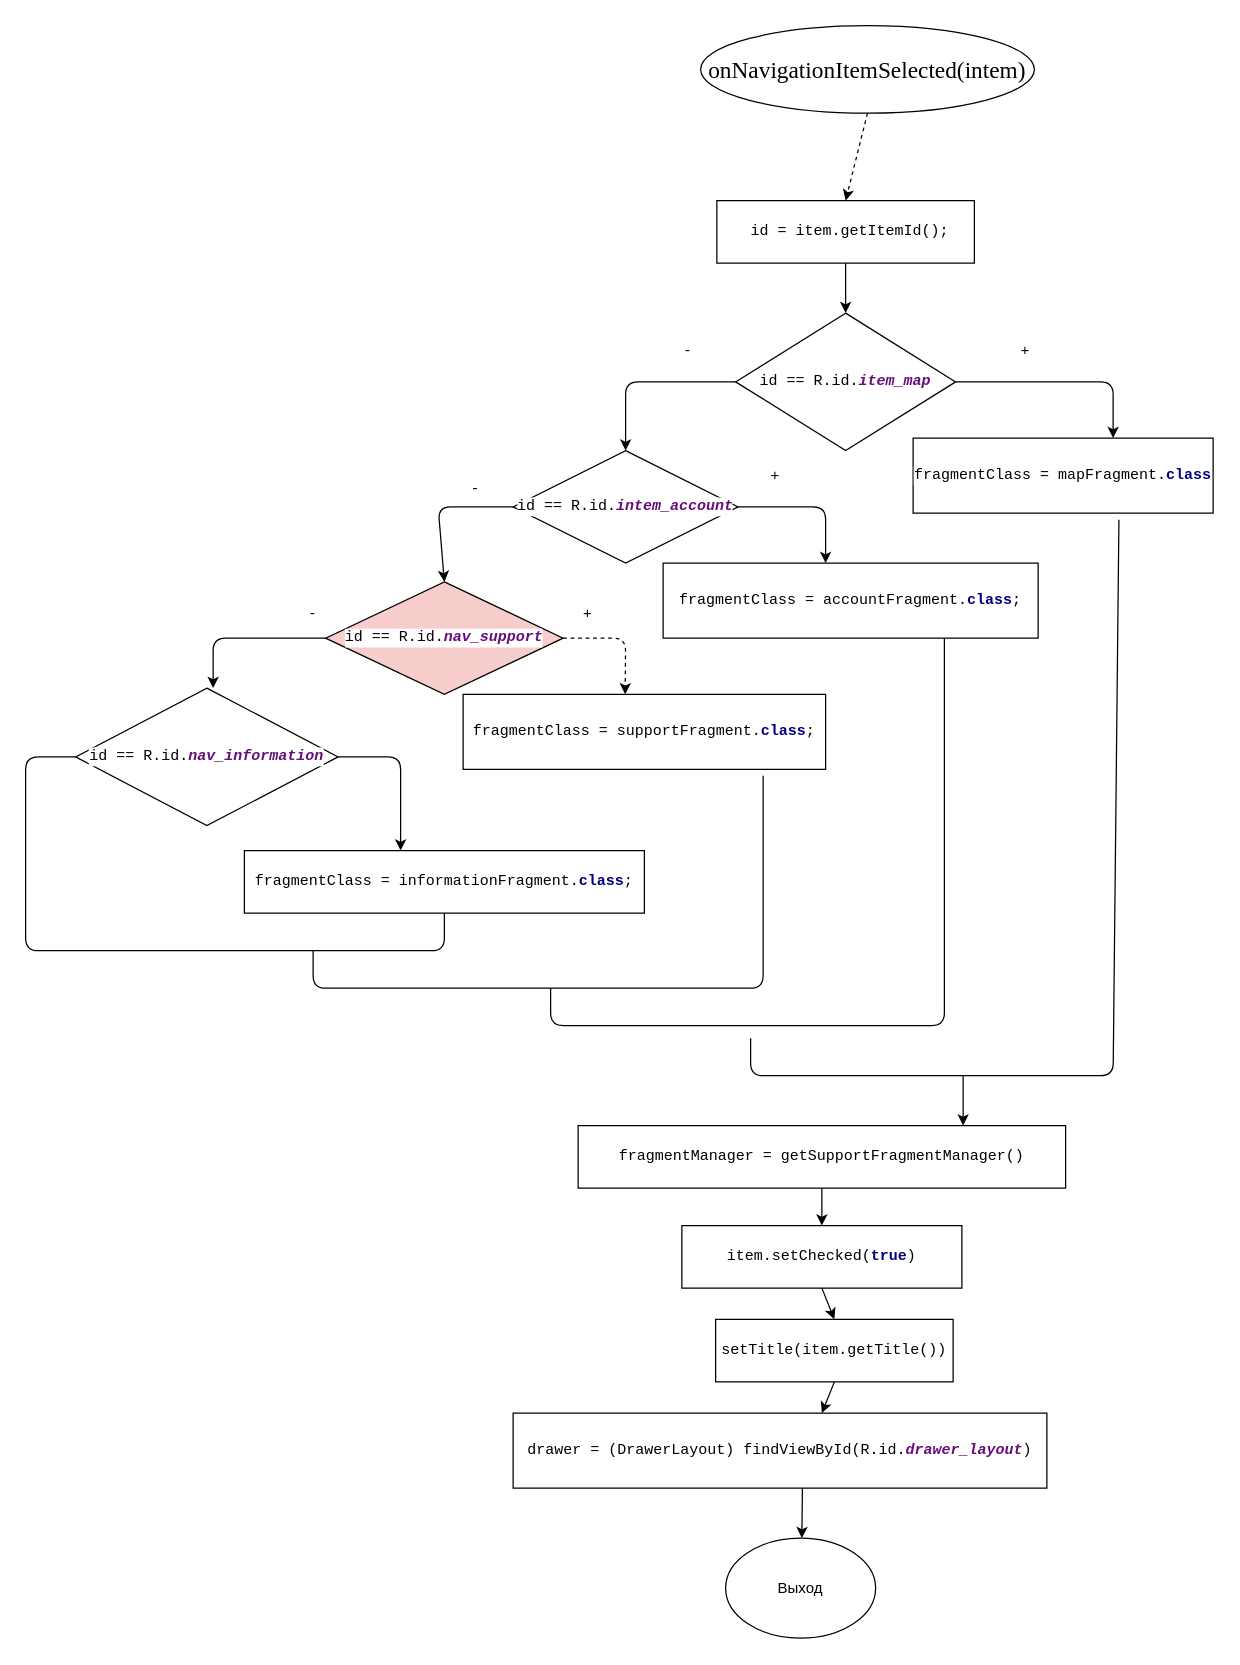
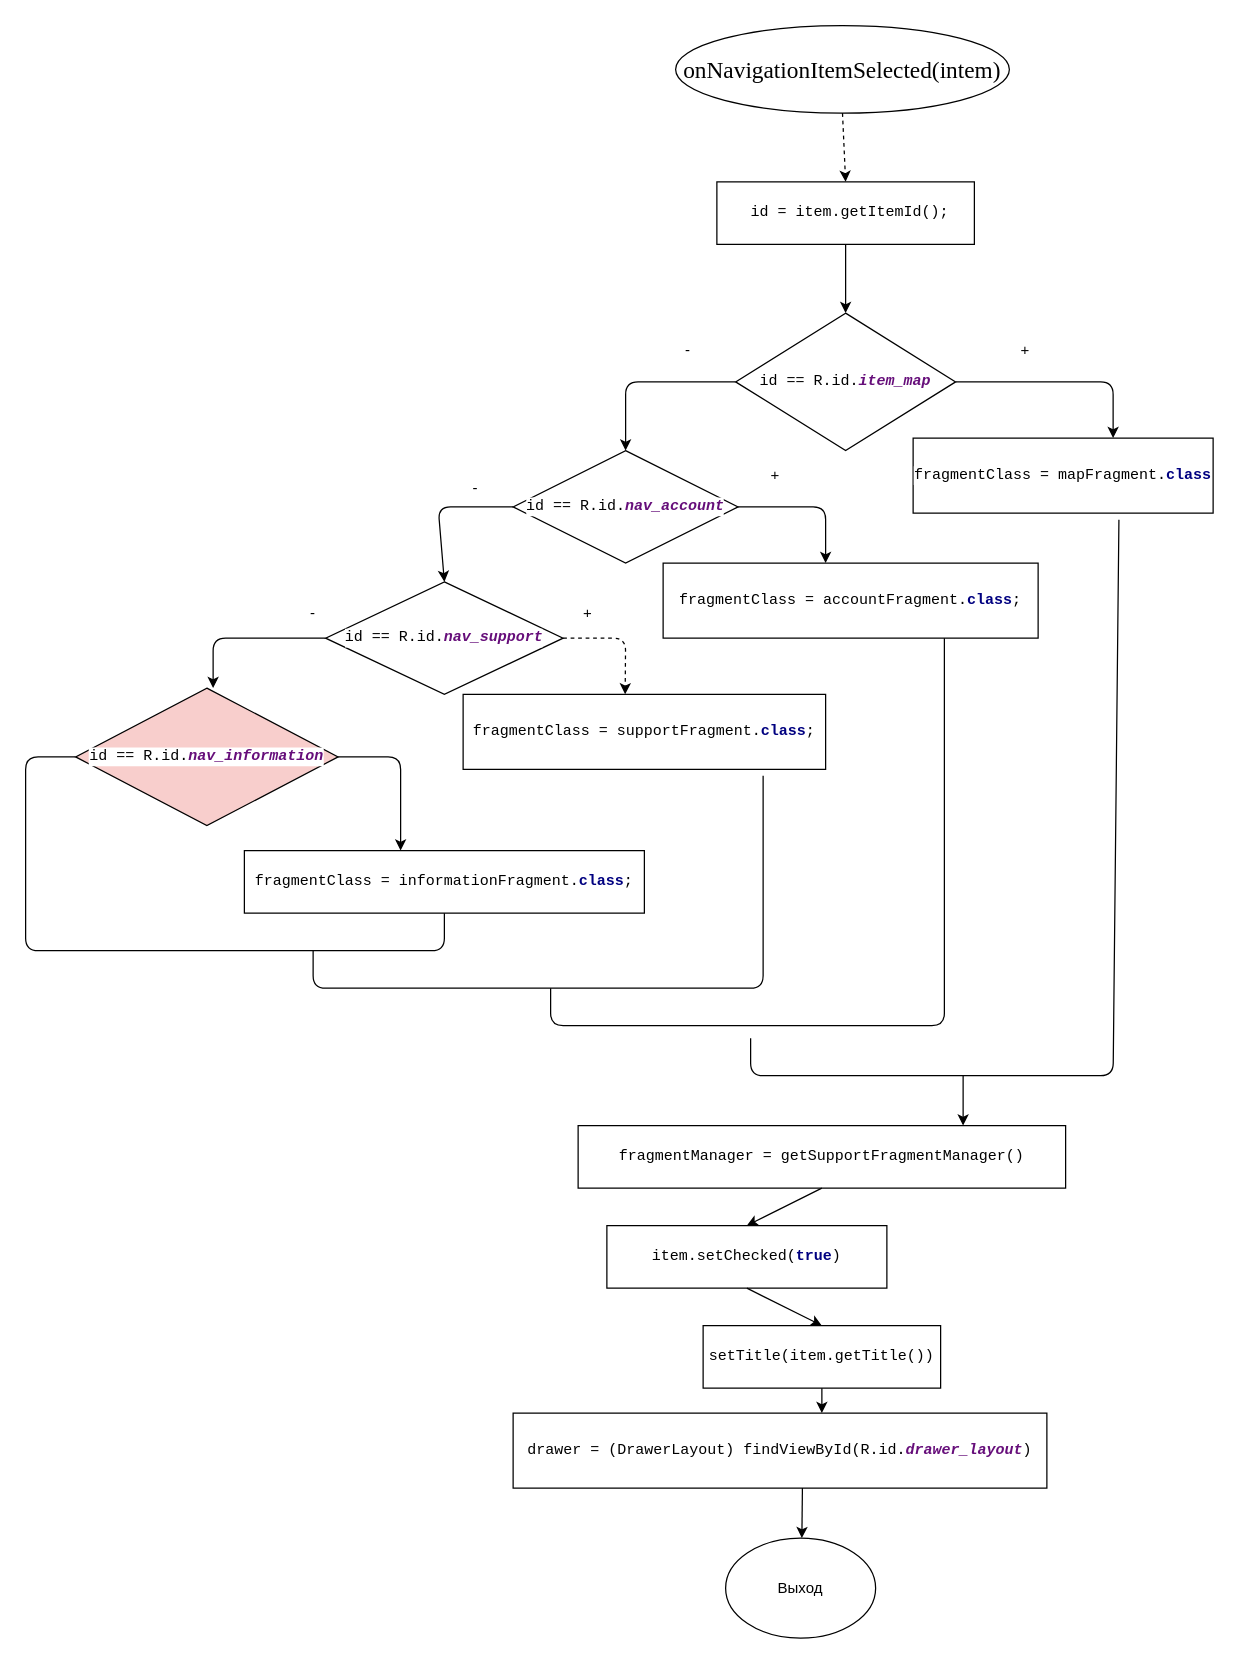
- <mxCell id="2" value="&lt;span lang=&quot;EN-GB&quot; style=&quot;font-size: 14.0pt ; line-height: 115% ; font-family: &amp;#34;times new roman&amp;#34; , serif&quot;&gt;onNavigationItemSelected(intem)&lt;/span&gt;" style="ellipse;whiteSpace=wrap;html=1;" vertex="1" parent="1"><mxGeometry x="560" y="20" width="267" height="70" as="geometry" /></mxCell>
+ <mxCell id="2" value="&lt;span lang=&quot;EN-GB&quot; style=&quot;font-size: 14.0pt ; line-height: 115% ; font-family: &amp;#34;times new roman&amp;#34; , serif&quot;&gt;onNavigationItemSelected(intem)&lt;/span&gt;" style="ellipse;whiteSpace=wrap;html=1;" vertex="1" parent="1"><mxGeometry x="540" y="20" width="267" height="70" as="geometry" /></mxCell>
- <mxCell id="4" value="&lt;pre style=&quot;background-color: rgb(255 , 255 , 255) ; font-family: &amp;#34;courier new&amp;#34;&quot;&gt; id = item.getItemId();&lt;/pre&gt;" style="rounded=0;whiteSpace=wrap;html=1;" vertex="1" parent="1"><mxGeometry x="573" y="160" width="206" height="50" as="geometry" /></mxCell>
+ <mxCell id="4" value="&lt;pre style=&quot;background-color: rgb(255 , 255 , 255) ; font-family: &amp;#34;courier new&amp;#34;&quot;&gt; id = item.getItemId();&lt;/pre&gt;" style="rounded=0;whiteSpace=wrap;html=1;" vertex="1" parent="1"><mxGeometry x="573" y="145" width="206" height="50" as="geometry" /></mxCell>
- <mxCell id="11" value="&lt;pre style=&quot;background-color: rgb(255 , 255 , 255) ; font-family: &amp;#34;courier new&amp;#34;&quot;&gt;id == R.id.&lt;span style=&quot;color: #660e7a ; font-weight: bold ; font-style: italic&quot;&gt;intem_account&lt;/span&gt;&lt;/pre&gt;" style="rhombus;whiteSpace=wrap;html=1;" vertex="1" parent="1"><mxGeometry x="410" y="360" width="180" height="90" as="geometry" /></mxCell>
+ <mxCell id="11" value="&lt;pre style=&quot;background-color: rgb(255 , 255 , 255) ; font-family: &amp;#34;courier new&amp;#34;&quot;&gt;id == R.id.&lt;span style=&quot;color: #660e7a ; font-weight: bold ; font-style: italic&quot;&gt;nav_account&lt;/span&gt;&lt;/pre&gt;" style="rhombus;whiteSpace=wrap;html=1;" vertex="1" parent="1"><mxGeometry x="410" y="360" width="180" height="90" as="geometry" /></mxCell>
- <mxCell id="18" value="&lt;pre style=&quot;background-color: rgb(255 , 255 , 255) ; font-family: &amp;#34;courier new&amp;#34;&quot;&gt;id == R.id.&lt;span style=&quot;color: #660e7a ; font-weight: bold ; font-style: italic&quot;&gt;nav_support&lt;/span&gt;&lt;/pre&gt;" style="rhombus;whiteSpace=wrap;html=1;fillColor=#f8cecc;" vertex="1" parent="1"><mxGeometry x="260" y="465" width="190" height="90" as="geometry" /></mxCell>
+ <mxCell id="18" value="&lt;pre style=&quot;background-color: rgb(255 , 255 , 255) ; font-family: &amp;#34;courier new&amp;#34;&quot;&gt;id == R.id.&lt;span style=&quot;color: #660e7a ; font-weight: bold ; font-style: italic&quot;&gt;nav_support&lt;/span&gt;&lt;/pre&gt;" style="rhombus;whiteSpace=wrap;html=1;" vertex="1" parent="1"><mxGeometry x="260" y="465" width="190" height="90" as="geometry" /></mxCell>
- <mxCell id="24" value="&lt;pre style=&quot;background-color: rgb(255 , 255 , 255) ; font-family: &amp;#34;courier new&amp;#34;&quot;&gt;id == R.id.&lt;span style=&quot;color: #660e7a ; font-weight: bold ; font-style: italic&quot;&gt;nav_information&lt;/span&gt;&lt;/pre&gt;" style="rhombus;whiteSpace=wrap;html=1;" vertex="1" parent="1"><mxGeometry x="60" y="550" width="210" height="110" as="geometry" /></mxCell>
+ <mxCell id="24" value="&lt;pre style=&quot;background-color: rgb(255 , 255 , 255) ; font-family: &amp;#34;courier new&amp;#34;&quot;&gt;id == R.id.&lt;span style=&quot;color: #660e7a ; font-weight: bold ; font-style: italic&quot;&gt;nav_information&lt;/span&gt;&lt;/pre&gt;" style="rhombus;whiteSpace=wrap;html=1;fillColor=#f8cecc;" vertex="1" parent="1"><mxGeometry x="60" y="550" width="210" height="110" as="geometry" /></mxCell>
- <mxCell id="33" value="&lt;pre style=&quot;background-color: rgb(255 , 255 , 255) ; font-family: &amp;#34;courier new&amp;#34;&quot;&gt;item.setChecked(&lt;span style=&quot;color: #000080 ; font-weight: bold&quot;&gt;true&lt;/span&gt;)&lt;/pre&gt;" style="rounded=0;whiteSpace=wrap;html=1;" vertex="1" parent="1"><mxGeometry x="545" y="980" width="224" height="50" as="geometry" /></mxCell>
+ <mxCell id="33" value="&lt;pre style=&quot;background-color: rgb(255 , 255 , 255) ; font-family: &amp;#34;courier new&amp;#34;&quot;&gt;item.setChecked(&lt;span style=&quot;color: #000080 ; font-weight: bold&quot;&gt;true&lt;/span&gt;)&lt;/pre&gt;" style="rounded=0;whiteSpace=wrap;html=1;" vertex="1" parent="1"><mxGeometry x="485" y="980" width="224" height="50" as="geometry" /></mxCell>
- <mxCell id="35" value="&lt;pre style=&quot;background-color: rgb(255 , 255 , 255) ; font-family: &amp;#34;courier new&amp;#34;&quot;&gt;setTitle(item.getTitle())&lt;/pre&gt;" style="rounded=0;whiteSpace=wrap;html=1;" vertex="1" parent="1"><mxGeometry x="572" y="1055" width="190" height="50" as="geometry" /></mxCell>
+ <mxCell id="35" value="&lt;pre style=&quot;background-color: rgb(255 , 255 , 255) ; font-family: &amp;#34;courier new&amp;#34;&quot;&gt;setTitle(item.getTitle())&lt;/pre&gt;" style="rounded=0;whiteSpace=wrap;html=1;" vertex="1" parent="1"><mxGeometry x="562" y="1060" width="190" height="50" as="geometry" /></mxCell>
